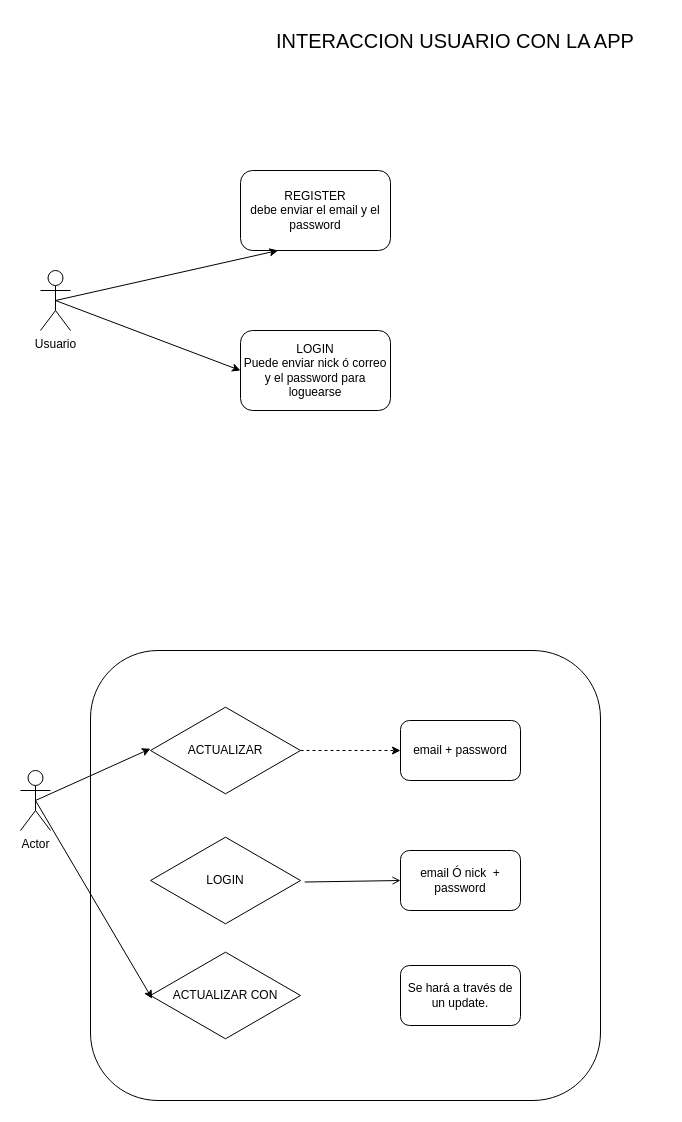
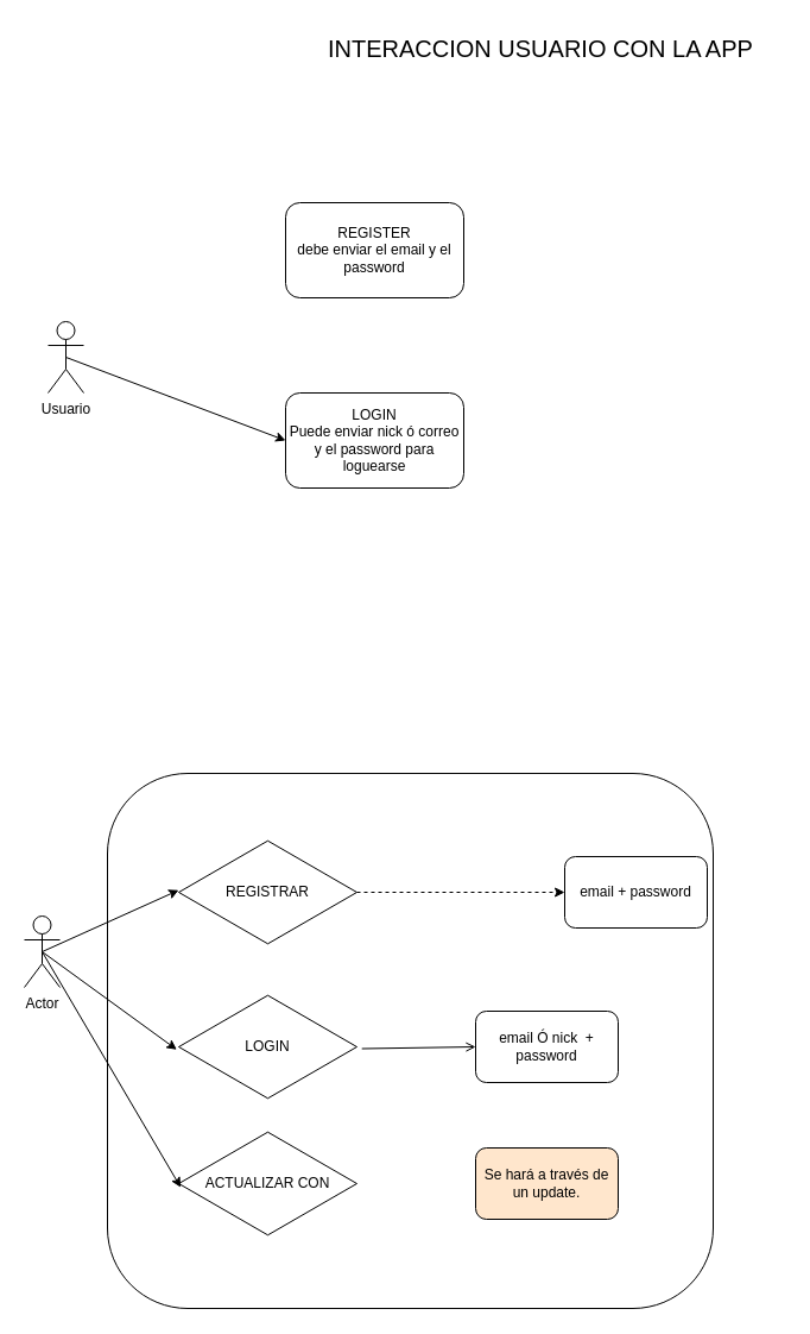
- <mxCell id="4" value="" style="endArrow=classic;html=1;entryX=0.25;entryY=1;entryDx=0;entryDy=0;exitX=0.5;exitY=0.5;exitDx=0;exitDy=0;exitPerimeter=0;" parent="1" source="2" target="3" edge="1"><mxGeometry width="50" height="50" relative="1" as="geometry"><mxPoint x="140" y="310" as="sourcePoint" /><mxPoint x="450" y="330" as="targetPoint" /></mxGeometry></mxCell>
- <mxCell id="11" value="ACTUALIZAR" style="html=1;whiteSpace=wrap;aspect=fixed;shape=isoRectangle;" parent="1" vertex="1"><mxGeometry x="150" y="705" width="150" height="90" as="geometry" /></mxCell>
+ <mxCell id="11" value="REGISTRAR" style="html=1;whiteSpace=wrap;aspect=fixed;shape=isoRectangle;" parent="1" vertex="1"><mxGeometry x="150" y="705" width="150" height="90" as="geometry" /></mxCell>
- <mxCell id="10" value="email + password" style="rounded=1;whiteSpace=wrap;html=1;" parent="1" vertex="1"><mxGeometry x="400" y="720" width="120" height="60" as="geometry" /></mxCell>
+ <mxCell id="10" value="email + password" style="rounded=1;whiteSpace=wrap;html=1;" parent="1" vertex="1"><mxGeometry x="475" y="720" width="120" height="60" as="geometry" /></mxCell>
+ <mxCell id="17" value="" style="endArrow=classic;html=1;exitX=0.5;exitY=0.5;exitDx=0;exitDy=0;exitPerimeter=0;entryX=-0.011;entryY=0.526;entryDx=0;entryDy=0;entryPerimeter=0;" parent="1" source="9" target="13" edge="1"><mxGeometry width="50" height="50" relative="1" as="geometry"><mxPoint x="400" y="780" as="sourcePoint" /><mxPoint x="450" y="730" as="targetPoint" /></mxGeometry></mxCell>
- <mxCell id="19" value="Se hará a través de un update." style="rounded=1;whiteSpace=wrap;html=1;" parent="1" vertex="1"><mxGeometry x="400" y="965" width="120" height="60" as="geometry" /></mxCell>
+ <mxCell id="19" value="Se hará a través de un update." style="rounded=1;whiteSpace=wrap;html=1;fillColor=#ffe6cc;" parent="1" vertex="1"><mxGeometry x="400" y="965" width="120" height="60" as="geometry" /></mxCell>
